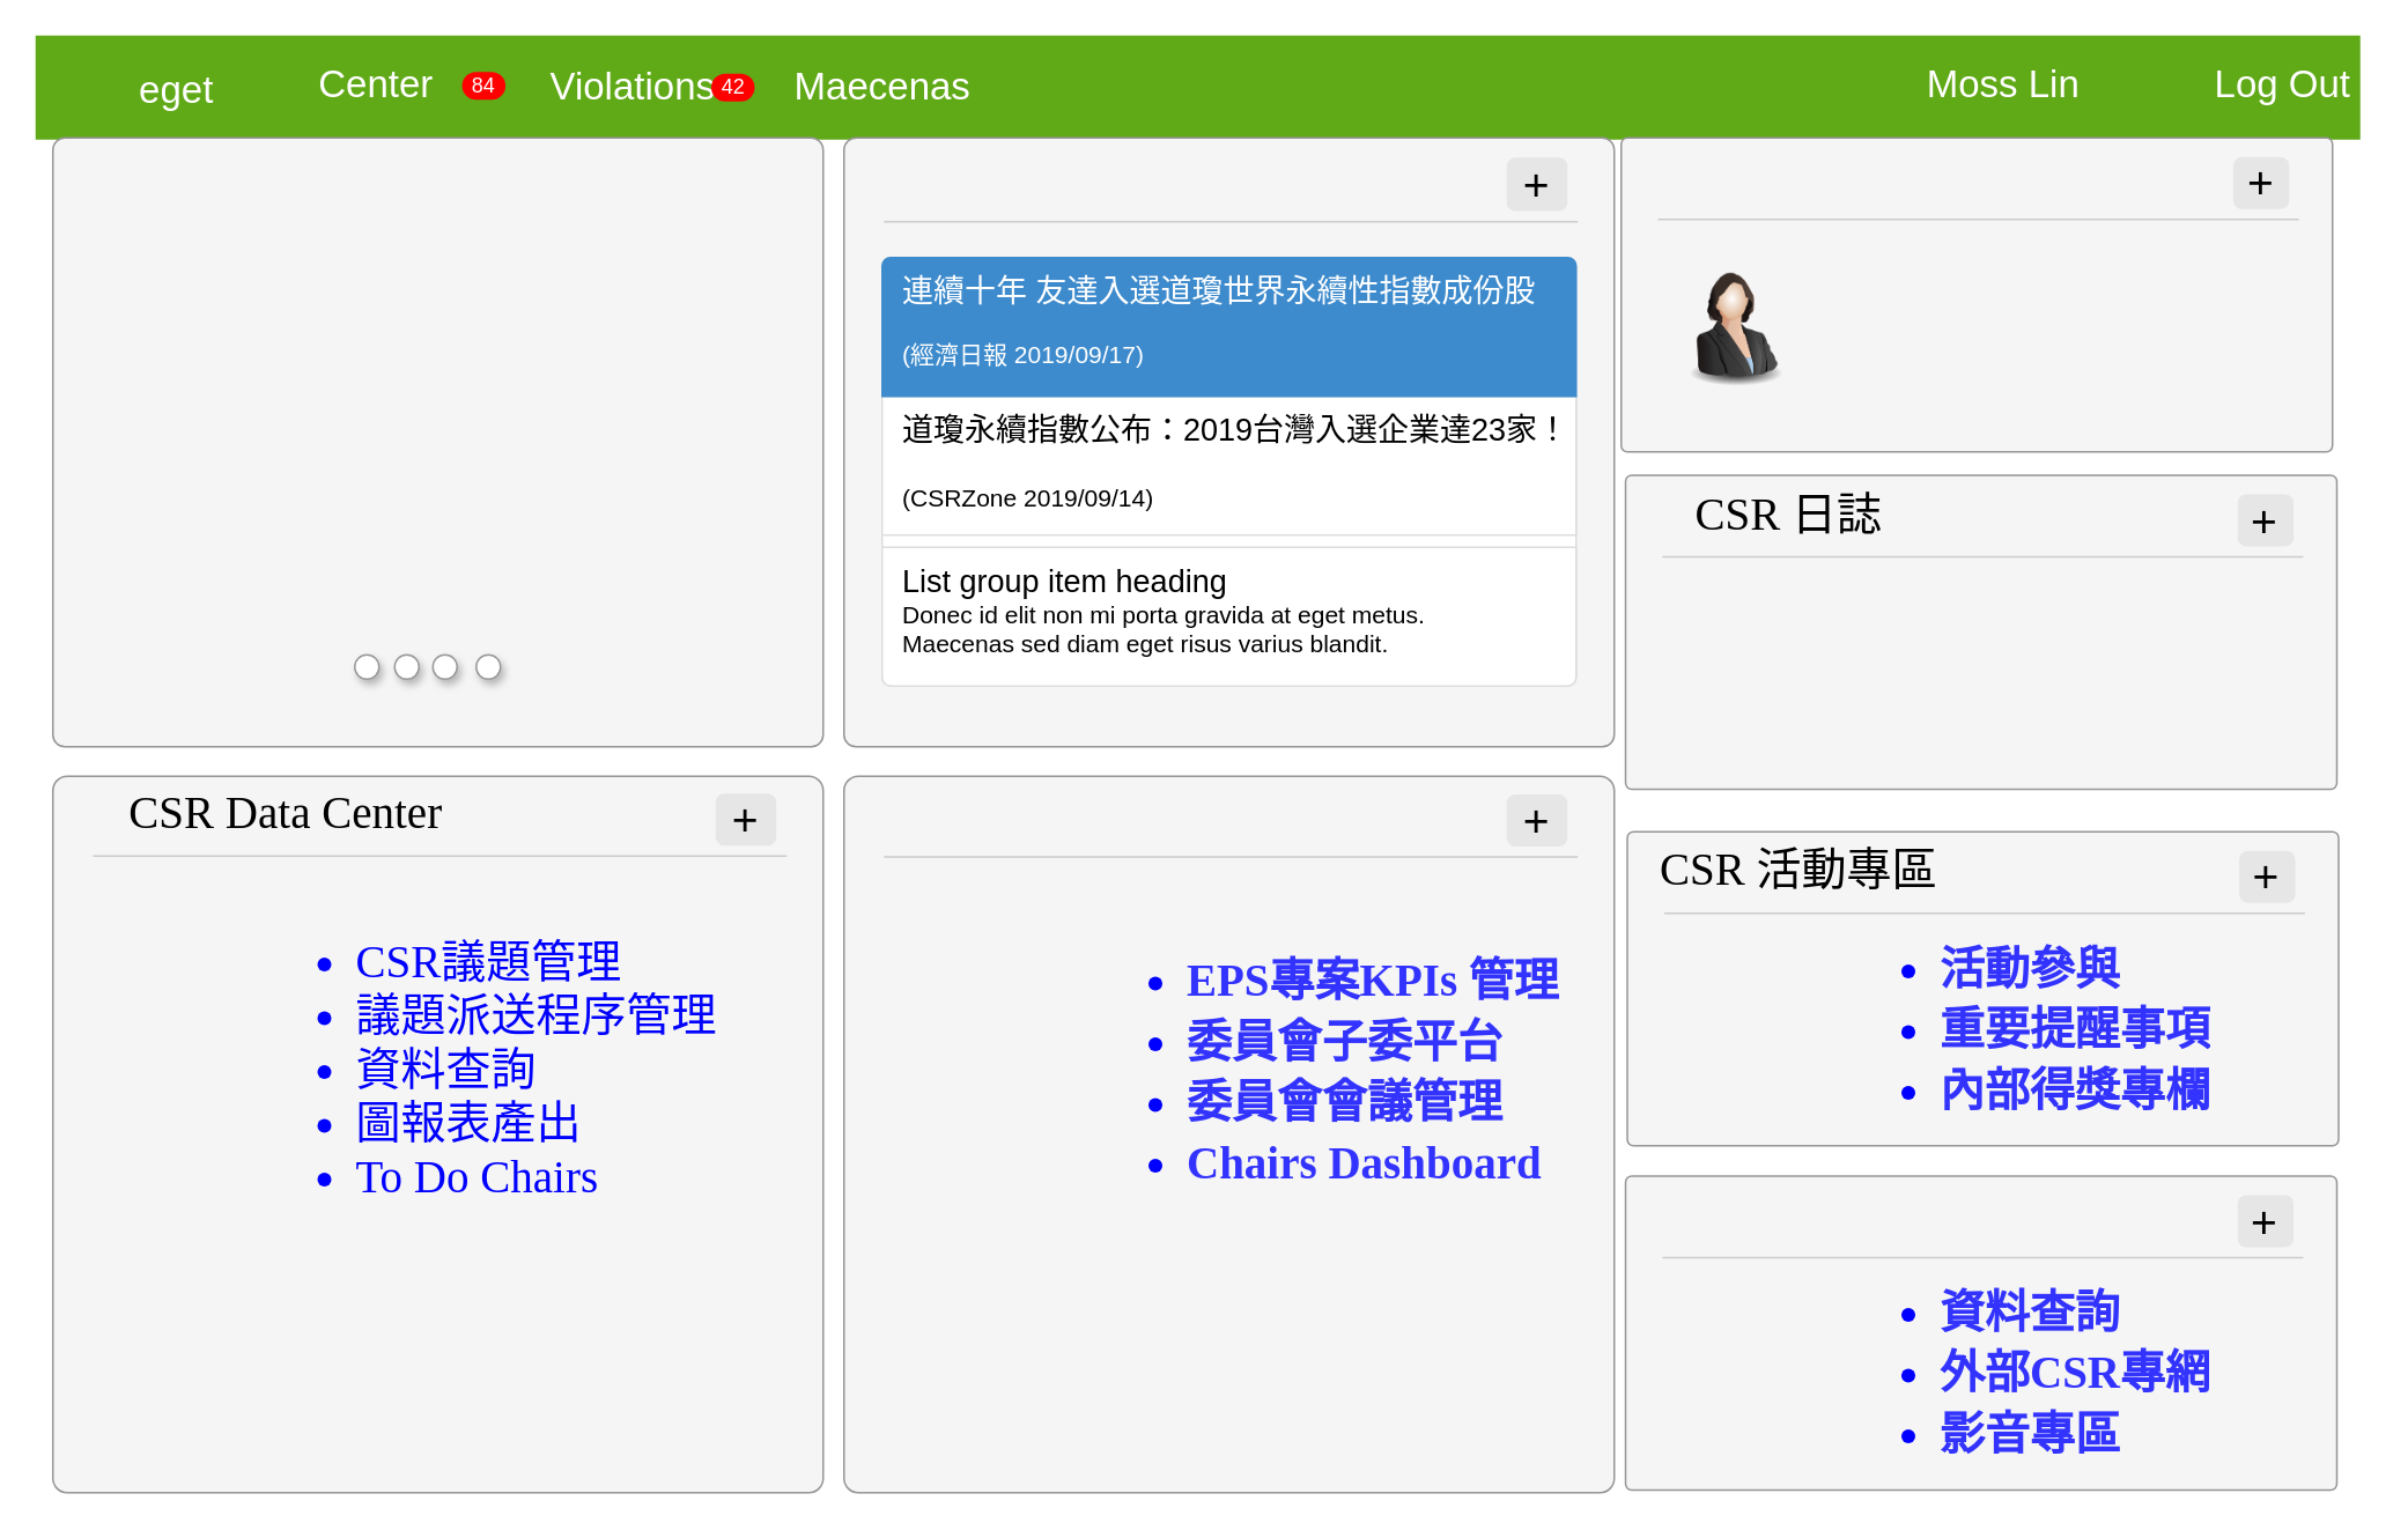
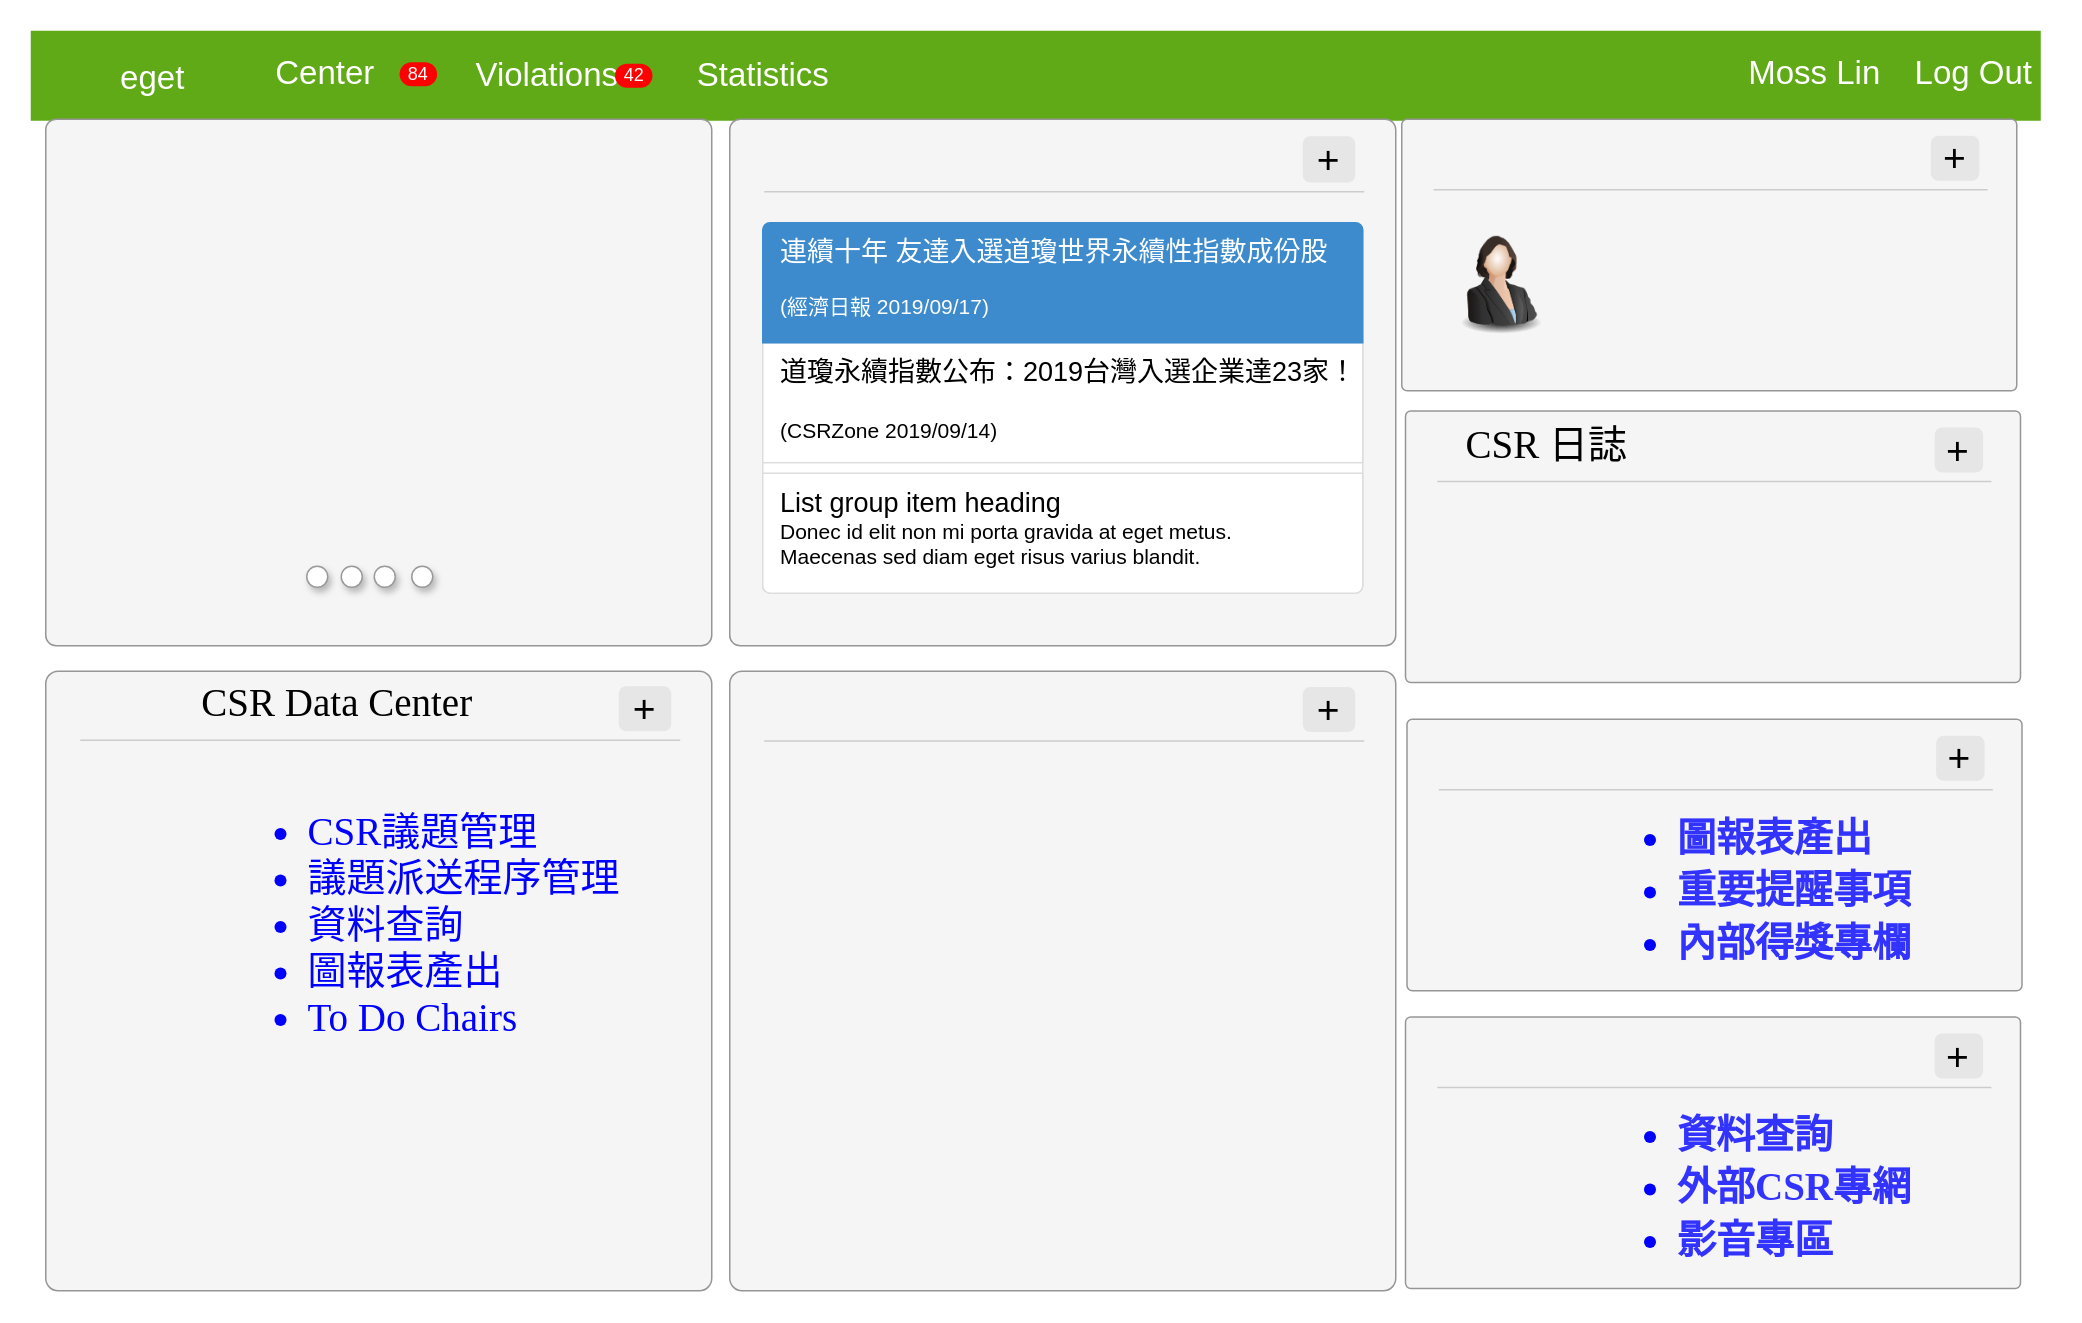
- <mxCell id="23" value="Moss Lin" style="html=1;shadow=0;dashed=0;fillColor=none;strokeColor=none;shape=mxgraph.bootstrap.rect;fontColor=#FFFFFF;whiteSpace=wrap;fontSize=22;" parent="1" vertex="1"><mxGeometry x="1103.75" y="29" width="100.625" height="40" as="geometry" /></mxCell>
+ <mxCell id="23" value="Moss Lin" style="html=1;shadow=0;dashed=0;fillColor=none;strokeColor=none;shape=mxgraph.bootstrap.rect;fontColor=#FFFFFF;whiteSpace=wrap;fontSize=22;" parent="1" vertex="1"><mxGeometry x="1158.75" y="29" width="100.625" height="40" as="geometry" /></mxCell>
- <mxCell id="22" value="Maecenas" style="html=1;shadow=0;dashed=0;fillColor=none;strokeColor=none;shape=mxgraph.bootstrap.rect;fontColor=#FFFFFF;whiteSpace=wrap;fontSize=22;" parent="1" vertex="1"><mxGeometry x="450.5" y="30" width="115" height="40" as="geometry" /></mxCell>
+ <mxCell id="22" value="Statistics" style="html=1;shadow=0;dashed=0;fillColor=none;strokeColor=none;shape=mxgraph.bootstrap.rect;fontColor=#FFFFFF;whiteSpace=wrap;fontSize=22;" parent="1" vertex="1"><mxGeometry x="450.5" y="30" width="115" height="40" as="geometry" /></mxCell>
- <mxCell id="47" value="&lt;font&gt;CSR Data Center&lt;/font&gt;" style="text;html=1;strokeColor=none;fillColor=none;align=center;verticalAlign=middle;whiteSpace=wrap;rounded=0;shadow=0;dashed=0;fontSize=26;fontFamily=Verdana;" vertex="1" parent="1"><mxGeometry x="45" y="458" width="239" height="20" as="geometry" /></mxCell>
+ <mxCell id="47" value="&lt;font&gt;CSR Data Center&lt;/font&gt;" style="text;html=1;strokeColor=none;fillColor=none;align=center;verticalAlign=middle;whiteSpace=wrap;rounded=0;shadow=0;dashed=0;fontSize=26;fontFamily=Verdana;" vertex="1" parent="1"><mxGeometry x="105" y="458" width="239" height="20" as="geometry" /></mxCell>
- <mxCell id="38" value="&lt;font&gt;CSR 活動專區&lt;/font&gt;" style="text;html=1;strokeColor=none;fillColor=none;align=center;verticalAlign=middle;whiteSpace=wrap;rounded=0;shadow=0;dashed=0;fontSize=26;fontFamily=Verdana;" vertex="1" parent="36"><mxGeometry x="13.851" y="12" width="170.833" height="20" as="geometry" /></mxCell>
- <mxCell id="42" value="&lt;ul style=&quot;font-size: 26px&quot;&gt;&lt;li style=&quot;font-size: 26px&quot;&gt;&lt;div style=&quot;margin-top: 0pt ; margin-bottom: 3pt ; margin-left: 0.29in ; text-indent: -0.29in ; direction: ltr ; unicode-bidi: embed ; vertical-align: baseline ; font-size: 26px&quot;&gt;&lt;span style=&quot;font-size: 26px ; font-family: &amp;#34;gill sans mt&amp;#34; ; color: rgb(51 , 51 , 255) ; font-weight: bold&quot;&gt;活動參與&lt;/span&gt;&lt;span style=&quot;font-size: 26px ; font-family: &amp;#34;gill sans mt&amp;#34; ; color: rgb(51 , 51 , 255) ; font-weight: bold&quot;&gt;&lt;br style=&quot;font-size: 26px&quot;&gt;&lt;/span&gt;&lt;/div&gt;&lt;/li&gt;&lt;li style=&quot;font-size: 26px&quot;&gt;&lt;div style=&quot;margin-top: 0pt ; margin-bottom: 3pt ; margin-left: 0.29in ; text-indent: -0.29in ; direction: ltr ; unicode-bidi: embed ; vertical-align: baseline ; font-size: 26px&quot;&gt;&lt;span style=&quot;text-indent: -0.29in ; font-size: 26px ; color: rgb(51 , 51 , 255) ; font-weight: bold&quot;&gt;重要提醒事項&lt;/span&gt;&lt;span style=&quot;text-indent: -0.29in ; font-size: 26px ; font-family: &amp;#34;gill sans mt&amp;#34; ; color: rgb(51 , 51 , 255) ; font-weight: bold&quot;&gt;&lt;/span&gt;&lt;/div&gt;&lt;/li&gt;&lt;li style=&quot;font-size: 26px&quot;&gt;&lt;div style=&quot;margin-top: 0pt ; margin-bottom: 3pt ; margin-left: 0.29in ; text-indent: -0.29in ; direction: ltr ; unicode-bidi: embed ; vertical-align: baseline ; font-size: 26px&quot;&gt;&lt;span style=&quot;text-indent: -0.29in ; font-size: 26px ; color: rgb(51 , 51 , 255) ; font-weight: bold&quot;&gt;內部得獎專欄&lt;/span&gt;&lt;/div&gt;&lt;/li&gt;&lt;/ul&gt;" style="text;strokeColor=none;fillColor=none;html=1;whiteSpace=wrap;verticalAlign=middle;overflow=hidden;fontSize=26;fontColor=#0000FF;fontFamily=Verdana;" vertex="1" parent="36"><mxGeometry x="138" y="35" width="261" height="148" as="geometry" /></mxCell>
+ <mxCell id="42" value="&lt;ul style=&quot;font-size: 26px&quot;&gt;&lt;li style=&quot;font-size: 26px&quot;&gt;&lt;div style=&quot;margin-top: 0pt ; margin-bottom: 3pt ; margin-left: 0.29in ; text-indent: -0.29in ; direction: ltr ; unicode-bidi: embed ; vertical-align: baseline ; font-size: 26px&quot;&gt;&lt;span style=&quot;font-size: 26px ; font-family: &amp;#34;gill sans mt&amp;#34; ; color: rgb(51 , 51 , 255) ; font-weight: bold&quot;&gt;圖報表產出&lt;/span&gt;&lt;span style=&quot;font-size: 26px ; font-family: &amp;#34;gill sans mt&amp;#34; ; color: rgb(51 , 51 , 255) ; font-weight: bold&quot;&gt;&lt;br style=&quot;font-size: 26px&quot;&gt;&lt;/span&gt;&lt;/div&gt;&lt;/li&gt;&lt;li style=&quot;font-size: 26px&quot;&gt;&lt;div style=&quot;margin-top: 0pt ; margin-bottom: 3pt ; margin-left: 0.29in ; text-indent: -0.29in ; direction: ltr ; unicode-bidi: embed ; vertical-align: baseline ; font-size: 26px&quot;&gt;&lt;span style=&quot;text-indent: -0.29in ; font-size: 26px ; color: rgb(51 , 51 , 255) ; font-weight: bold&quot;&gt;重要提醒事項&lt;/span&gt;&lt;span style=&quot;text-indent: -0.29in ; font-size: 26px ; font-family: &amp;#34;gill sans mt&amp;#34; ; color: rgb(51 , 51 , 255) ; font-weight: bold&quot;&gt;&lt;/span&gt;&lt;/div&gt;&lt;/li&gt;&lt;li style=&quot;font-size: 26px&quot;&gt;&lt;div style=&quot;margin-top: 0pt ; margin-bottom: 3pt ; margin-left: 0.29in ; text-indent: -0.29in ; direction: ltr ; unicode-bidi: embed ; vertical-align: baseline ; font-size: 26px&quot;&gt;&lt;span style=&quot;text-indent: -0.29in ; font-size: 26px ; color: rgb(51 , 51 , 255) ; font-weight: bold&quot;&gt;內部得獎專欄&lt;/span&gt;&lt;/div&gt;&lt;/li&gt;&lt;/ul&gt;" style="text;strokeColor=none;fillColor=none;html=1;whiteSpace=wrap;verticalAlign=middle;overflow=hidden;fontSize=26;fontColor=#0000FF;fontFamily=Verdana;" vertex="1" parent="36"><mxGeometry x="138" y="35" width="261" height="148" as="geometry" /></mxCell>
- <mxCell id="62" value="&lt;ul style=&quot;font-size: 26px;&quot;&gt;&lt;li style=&quot;font-size: 26px;&quot;&gt;&lt;div style=&quot;margin-top: 0pt; margin-bottom: 3pt; margin-left: 0.29in; text-indent: -0.29in; direction: ltr; unicode-bidi: embed; vertical-align: baseline; font-size: 26px;&quot;&gt;&lt;span style=&quot;font-size: 26px; font-family: &amp;quot;gill sans mt&amp;quot;; color: rgb(51, 51, 255); font-weight: bold;&quot;&gt;EPS&lt;/span&gt;&lt;span style=&quot;font-size: 26px; color: rgb(51, 51, 255); font-weight: bold;&quot;&gt;專案&lt;/span&gt;&lt;span style=&quot;font-size: 26px; font-family: &amp;quot;gill sans mt&amp;quot;; color: rgb(51, 51, 255); font-weight: bold;&quot;&gt;KPIs &lt;/span&gt;&lt;span style=&quot;font-size: 26px; color: rgb(51, 51, 255); font-weight: bold;&quot;&gt;管理&lt;/span&gt;&lt;span style=&quot;font-size: 26px; font-family: &amp;quot;gill sans mt&amp;quot;; color: rgb(51, 51, 255); font-weight: bold;&quot;&gt;&lt;br style=&quot;font-size: 26px;&quot;&gt;&lt;/span&gt;&lt;/div&gt;&lt;/li&gt;&lt;li style=&quot;font-size: 26px;&quot;&gt;&lt;div style=&quot;margin-top: 0pt; margin-bottom: 3pt; margin-left: 0.29in; text-indent: -0.29in; direction: ltr; unicode-bidi: embed; vertical-align: baseline; font-size: 26px;&quot;&gt;&lt;span style=&quot;text-indent: -0.29in; font-size: 26px; color: rgb(51, 51, 255); font-weight: bold;&quot;&gt;委員會子委平台&lt;/span&gt;&lt;span style=&quot;text-indent: -0.29in; font-size: 26px; font-family: &amp;quot;gill sans mt&amp;quot;; color: rgb(51, 51, 255); font-weight: bold;&quot;&gt;&lt;/span&gt;&lt;/div&gt;&lt;/li&gt;&lt;li style=&quot;font-size: 26px;&quot;&gt;&lt;div style=&quot;margin-top: 0pt; margin-bottom: 3pt; margin-left: 0.29in; text-indent: -0.29in; direction: ltr; unicode-bidi: embed; vertical-align: baseline; font-size: 26px;&quot;&gt;&lt;span style=&quot;text-indent: -0.29in; font-size: 26px; color: rgb(51, 51, 255); font-weight: bold;&quot;&gt;委員會會議管理&lt;/span&gt;&lt;span style=&quot;text-indent: -0.29in; font-size: 26px; font-family: &amp;quot;gill sans mt&amp;quot;; color: rgb(51, 51, 255); font-weight: bold;&quot;&gt;&lt;/span&gt;&lt;/div&gt;&lt;/li&gt;&lt;li style=&quot;font-size: 26px;&quot;&gt;&lt;div style=&quot;margin-top: 0pt; margin-bottom: 3pt; margin-left: 0.29in; text-indent: -0.29in; direction: ltr; unicode-bidi: embed; vertical-align: baseline; font-size: 26px;&quot;&gt;&lt;span style=&quot;color: rgb(51, 51, 255); font-family: &amp;quot;gill sans mt&amp;quot;; font-size: 26px; font-weight: bold; text-indent: -0.29in;&quot;&gt;Chairs Dashboard&lt;/span&gt;&lt;/div&gt;&lt;/li&gt;&lt;/ul&gt;" style="text;strokeColor=none;fillColor=none;html=1;whiteSpace=wrap;verticalAlign=middle;overflow=hidden;fontSize=26;fontColor=#0000FF;fontFamily=Verdana;" vertex="1" parent="1"><mxGeometry x="642" y="521" width="261" height="190" as="geometry" /></mxCell>
